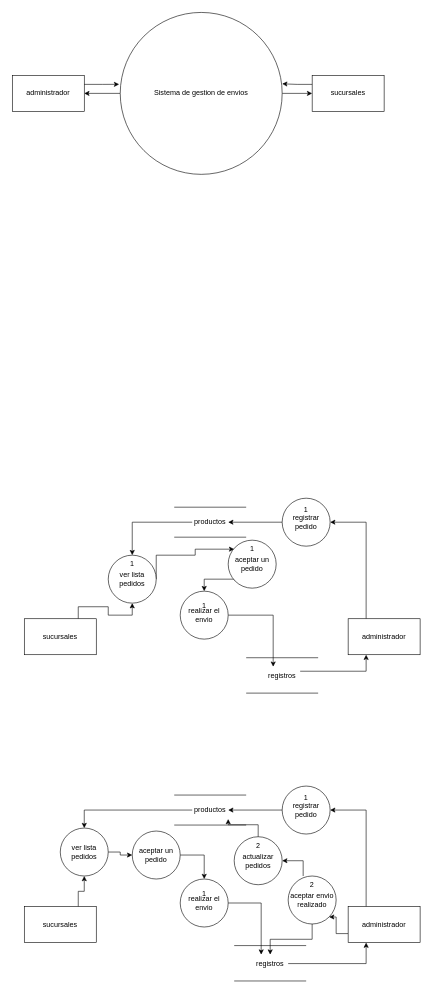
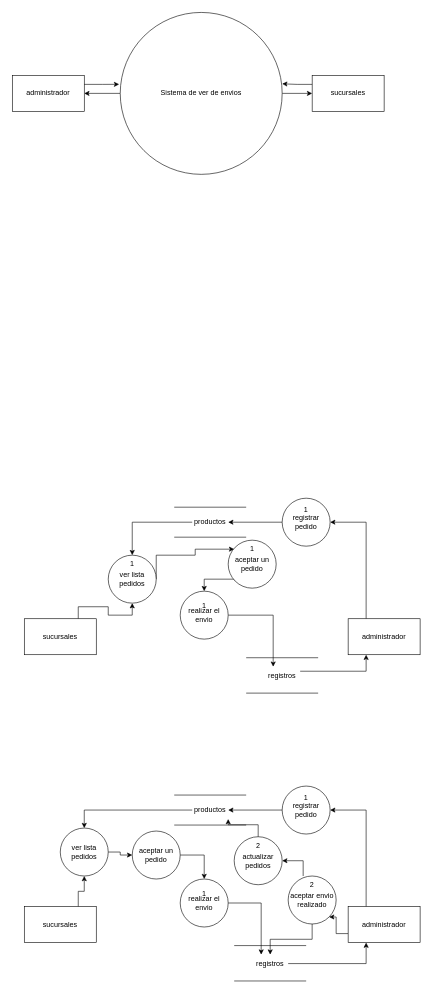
- <mxCell id="7" value="Sistema de gestion de&amp;nbsp;envios" style="ellipse;whiteSpace=wrap;html=1;aspect=fixed;" parent="2" vertex="1"><mxGeometry x="180" width="270" height="270" as="geometry" /></mxCell>
+ <mxCell id="7" value="Sistema de ver de&amp;nbsp;envios" style="ellipse;whiteSpace=wrap;html=1;aspect=fixed;" parent="2" vertex="1"><mxGeometry x="180" width="270" height="270" as="geometry" /></mxCell>
